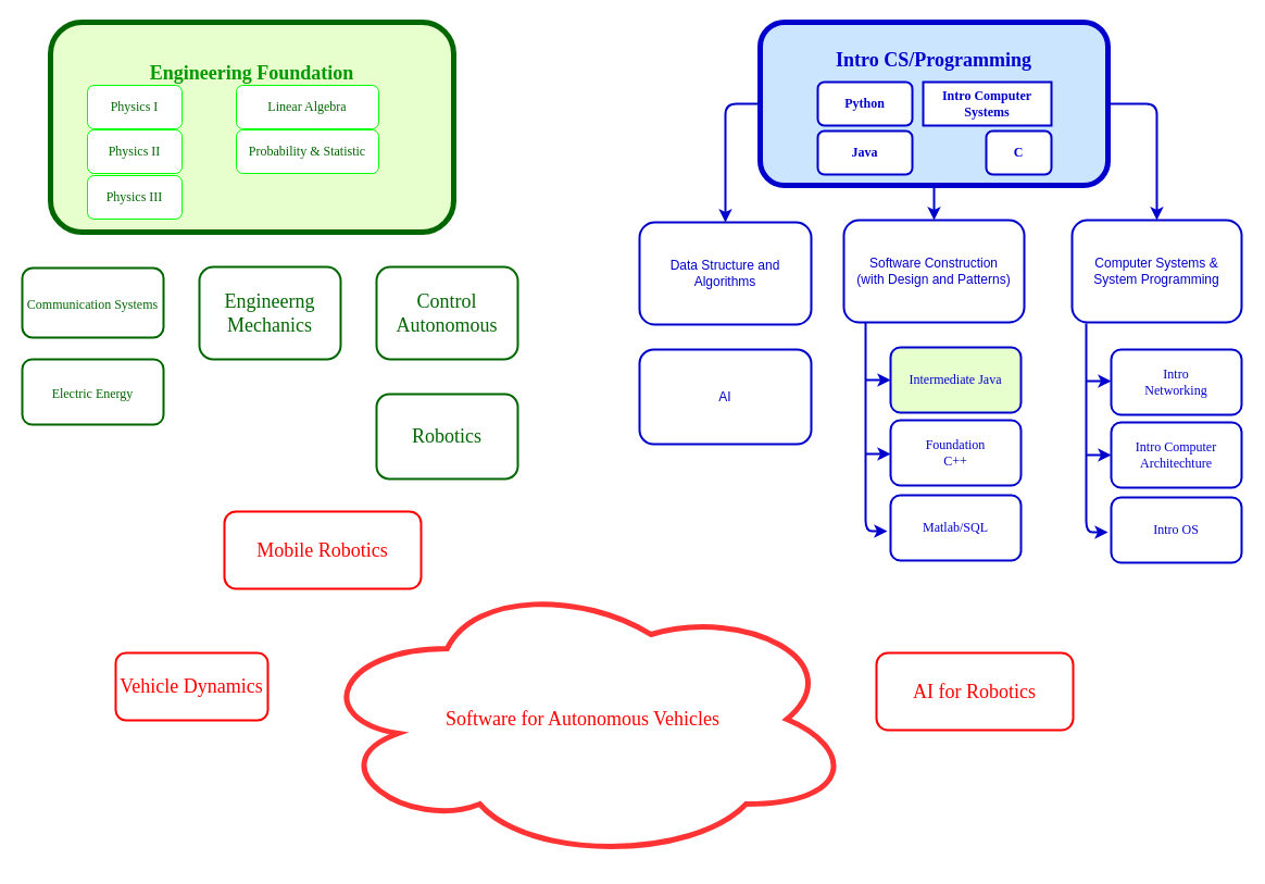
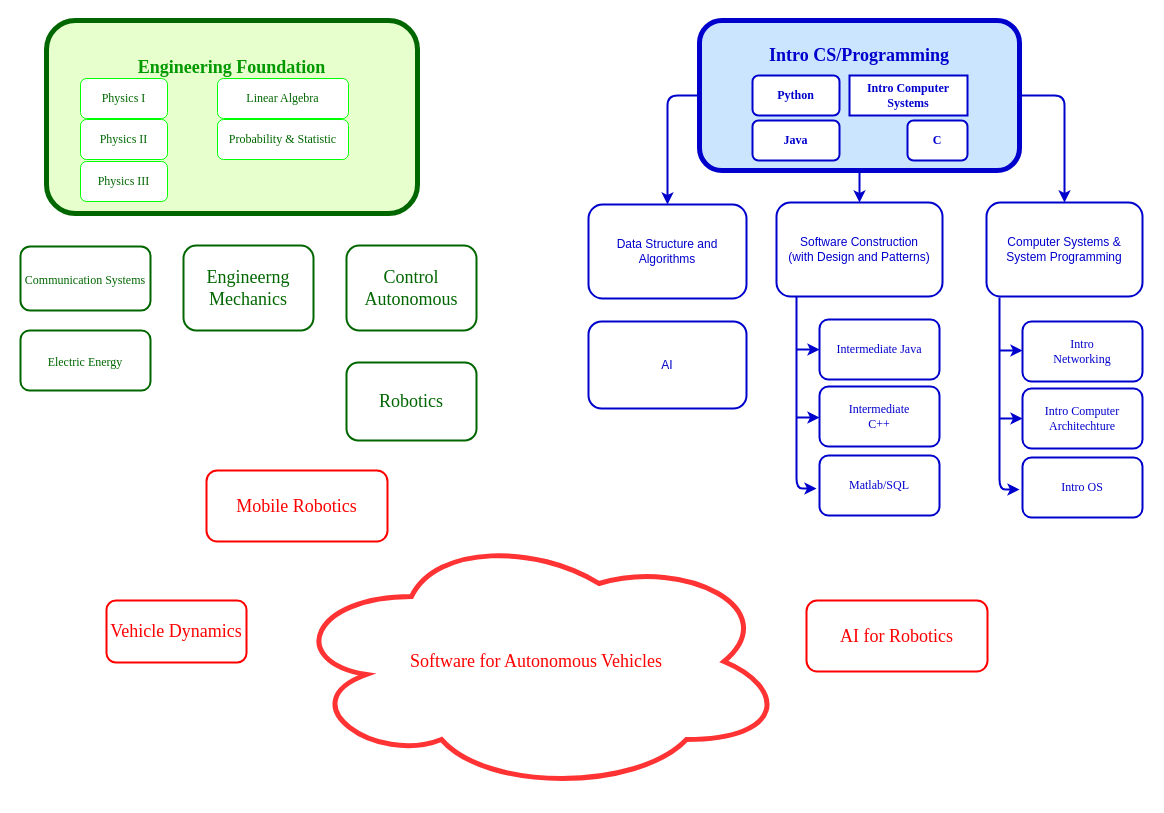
- <mxCell id="14" value="Intermediate Java" style="rounded=1;whiteSpace=wrap;html=1;fontFamily=Lucida Console;fontSize=12;fontColor=#0000CC;strokeColor=#0000CC;strokeWidth=2;fillColor=#e6ffcc;" vertex="1" parent="1"><mxGeometry x="819" y="319" width="120" height="60" as="geometry" /></mxCell>
+ <mxCell id="14" value="Intermediate Java" style="rounded=1;whiteSpace=wrap;html=1;fontFamily=Lucida Console;fontSize=12;fontColor=#0000CC;strokeColor=#0000CC;strokeWidth=2;" vertex="1" parent="1"><mxGeometry x="819" y="319" width="120" height="60" as="geometry" /></mxCell>
- <mxCell id="15" value="Foundation&lt;br&gt;C++" style="rounded=1;whiteSpace=wrap;html=1;fontFamily=Lucida Console;fontSize=12;fontColor=#0000CC;strokeColor=#0000CC;strokeWidth=2;" vertex="1" parent="1"><mxGeometry x="819" y="386" width="120" height="60" as="geometry" /></mxCell>
+ <mxCell id="15" value="Intermediate&lt;br&gt;C++" style="rounded=1;whiteSpace=wrap;html=1;fontFamily=Lucida Console;fontSize=12;fontColor=#0000CC;strokeColor=#0000CC;strokeWidth=2;" vertex="1" parent="1"><mxGeometry x="819" y="386" width="120" height="60" as="geometry" /></mxCell>
